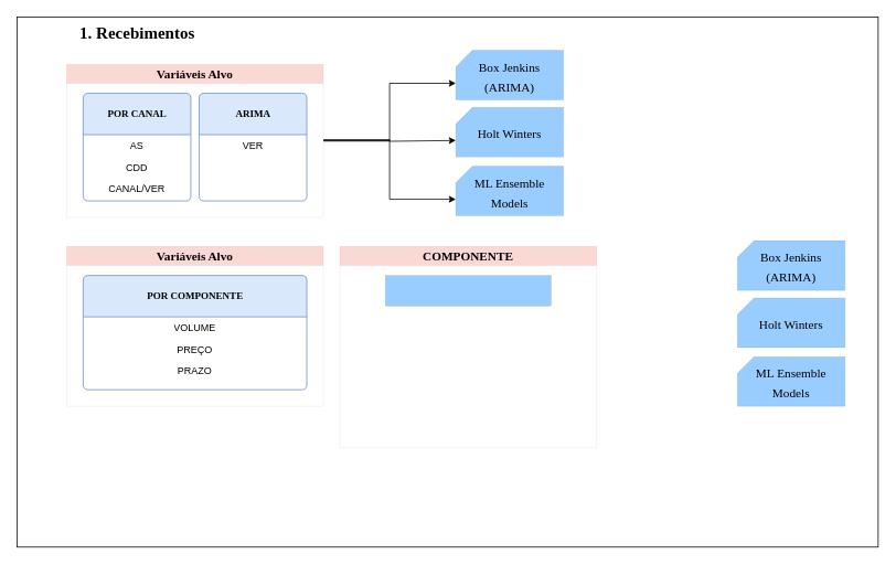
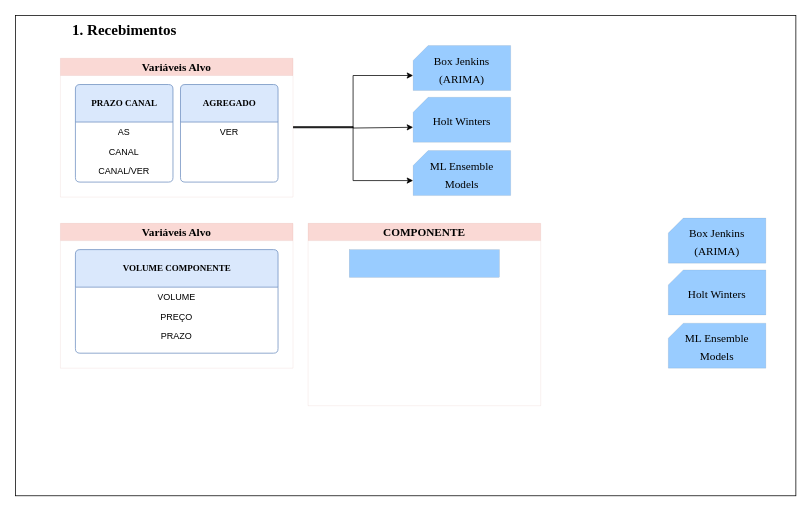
- <mxCell id="11" value="&lt;b&gt;POR CANAL&lt;/b&gt;" style="swimlane;html=1;fontStyle=0;childLayout=stackLayout;horizontal=1;startSize=50;fillColor=#dae8fc;horizontalStack=0;resizeParent=1;resizeLast=0;collapsible=1;marginBottom=0;swimlaneFillColor=#ffffff;align=center;rounded=1;shadow=0;comic=0;labelBackgroundColor=none;strokeWidth=1;fontFamily=Verdana;fontSize=12;strokeColor=#6c8ebf;arcSize=4;" parent="1" vertex="1"><mxGeometry x="100" y="112" width="130" height="130" as="geometry" /></mxCell>
+ <mxCell id="11" value="&lt;b&gt;PRAZO CANAL&lt;/b&gt;" style="swimlane;html=1;fontStyle=0;childLayout=stackLayout;horizontal=1;startSize=50;fillColor=#dae8fc;horizontalStack=0;resizeParent=1;resizeLast=0;collapsible=1;marginBottom=0;swimlaneFillColor=#ffffff;align=center;rounded=1;shadow=0;comic=0;labelBackgroundColor=none;strokeWidth=1;fontFamily=Verdana;fontSize=12;strokeColor=#6c8ebf;arcSize=4;" parent="1" vertex="1"><mxGeometry x="100" y="112" width="130" height="130" as="geometry" /></mxCell>
- <mxCell id="15" value="&lt;b&gt;ARIMA&lt;/b&gt;" style="swimlane;html=1;fontStyle=0;childLayout=stackLayout;horizontal=1;startSize=50;fillColor=#dae8fc;horizontalStack=0;resizeParent=1;resizeLast=0;collapsible=1;marginBottom=0;swimlaneFillColor=#ffffff;align=center;rounded=1;shadow=0;comic=0;labelBackgroundColor=none;strokeWidth=1;fontFamily=Verdana;fontSize=12;strokeColor=#6c8ebf;arcSize=4;" vertex="1" parent="1"><mxGeometry x="240" y="112" width="130" height="130" as="geometry" /></mxCell>
+ <mxCell id="15" value="&lt;b&gt;AGREGADO&lt;/b&gt;" style="swimlane;html=1;fontStyle=0;childLayout=stackLayout;horizontal=1;startSize=50;fillColor=#dae8fc;horizontalStack=0;resizeParent=1;resizeLast=0;collapsible=1;marginBottom=0;swimlaneFillColor=#ffffff;align=center;rounded=1;shadow=0;comic=0;labelBackgroundColor=none;strokeWidth=1;fontFamily=Verdana;fontSize=12;strokeColor=#6c8ebf;arcSize=4;" vertex="1" parent="1"><mxGeometry x="240" y="112" width="130" height="130" as="geometry" /></mxCell>
- <mxCell id="13" value="CDD" style="text;html=1;strokeColor=none;fillColor=none;spacingLeft=4;spacingRight=4;whiteSpace=wrap;overflow=hidden;rotatable=0;points=[[0,0.5],[1,0.5]];portConstraint=eastwest;align=center;" parent="11" vertex="1"><mxGeometry y="76" width="130" height="26" as="geometry" /></mxCell>
+ <mxCell id="13" value="CANAL" style="text;html=1;strokeColor=none;fillColor=none;spacingLeft=4;spacingRight=4;whiteSpace=wrap;overflow=hidden;rotatable=0;points=[[0,0.5],[1,0.5]];portConstraint=eastwest;align=center;" parent="11" vertex="1"><mxGeometry y="76" width="130" height="26" as="geometry" /></mxCell>
- <mxCell id="21" value="&lt;b&gt;POR COMPONENTE&lt;/b&gt;" style="swimlane;html=1;fontStyle=0;childLayout=stackLayout;horizontal=1;startSize=50;fillColor=#dae8fc;horizontalStack=0;resizeParent=1;resizeLast=0;collapsible=1;marginBottom=0;swimlaneFillColor=#ffffff;align=center;rounded=1;shadow=0;comic=0;labelBackgroundColor=none;strokeWidth=1;fontFamily=Verdana;fontSize=12;strokeColor=#6c8ebf;arcSize=4;" vertex="1" parent="1"><mxGeometry x="100" y="332" width="270" height="138" as="geometry" /></mxCell>
+ <mxCell id="21" value="&lt;b&gt;VOLUME COMPONENTE&lt;/b&gt;" style="swimlane;html=1;fontStyle=0;childLayout=stackLayout;horizontal=1;startSize=50;fillColor=#dae8fc;horizontalStack=0;resizeParent=1;resizeLast=0;collapsible=1;marginBottom=0;swimlaneFillColor=#ffffff;align=center;rounded=1;shadow=0;comic=0;labelBackgroundColor=none;strokeWidth=1;fontFamily=Verdana;fontSize=12;strokeColor=#6c8ebf;arcSize=4;" vertex="1" parent="1"><mxGeometry x="100" y="332" width="270" height="138" as="geometry" /></mxCell>
